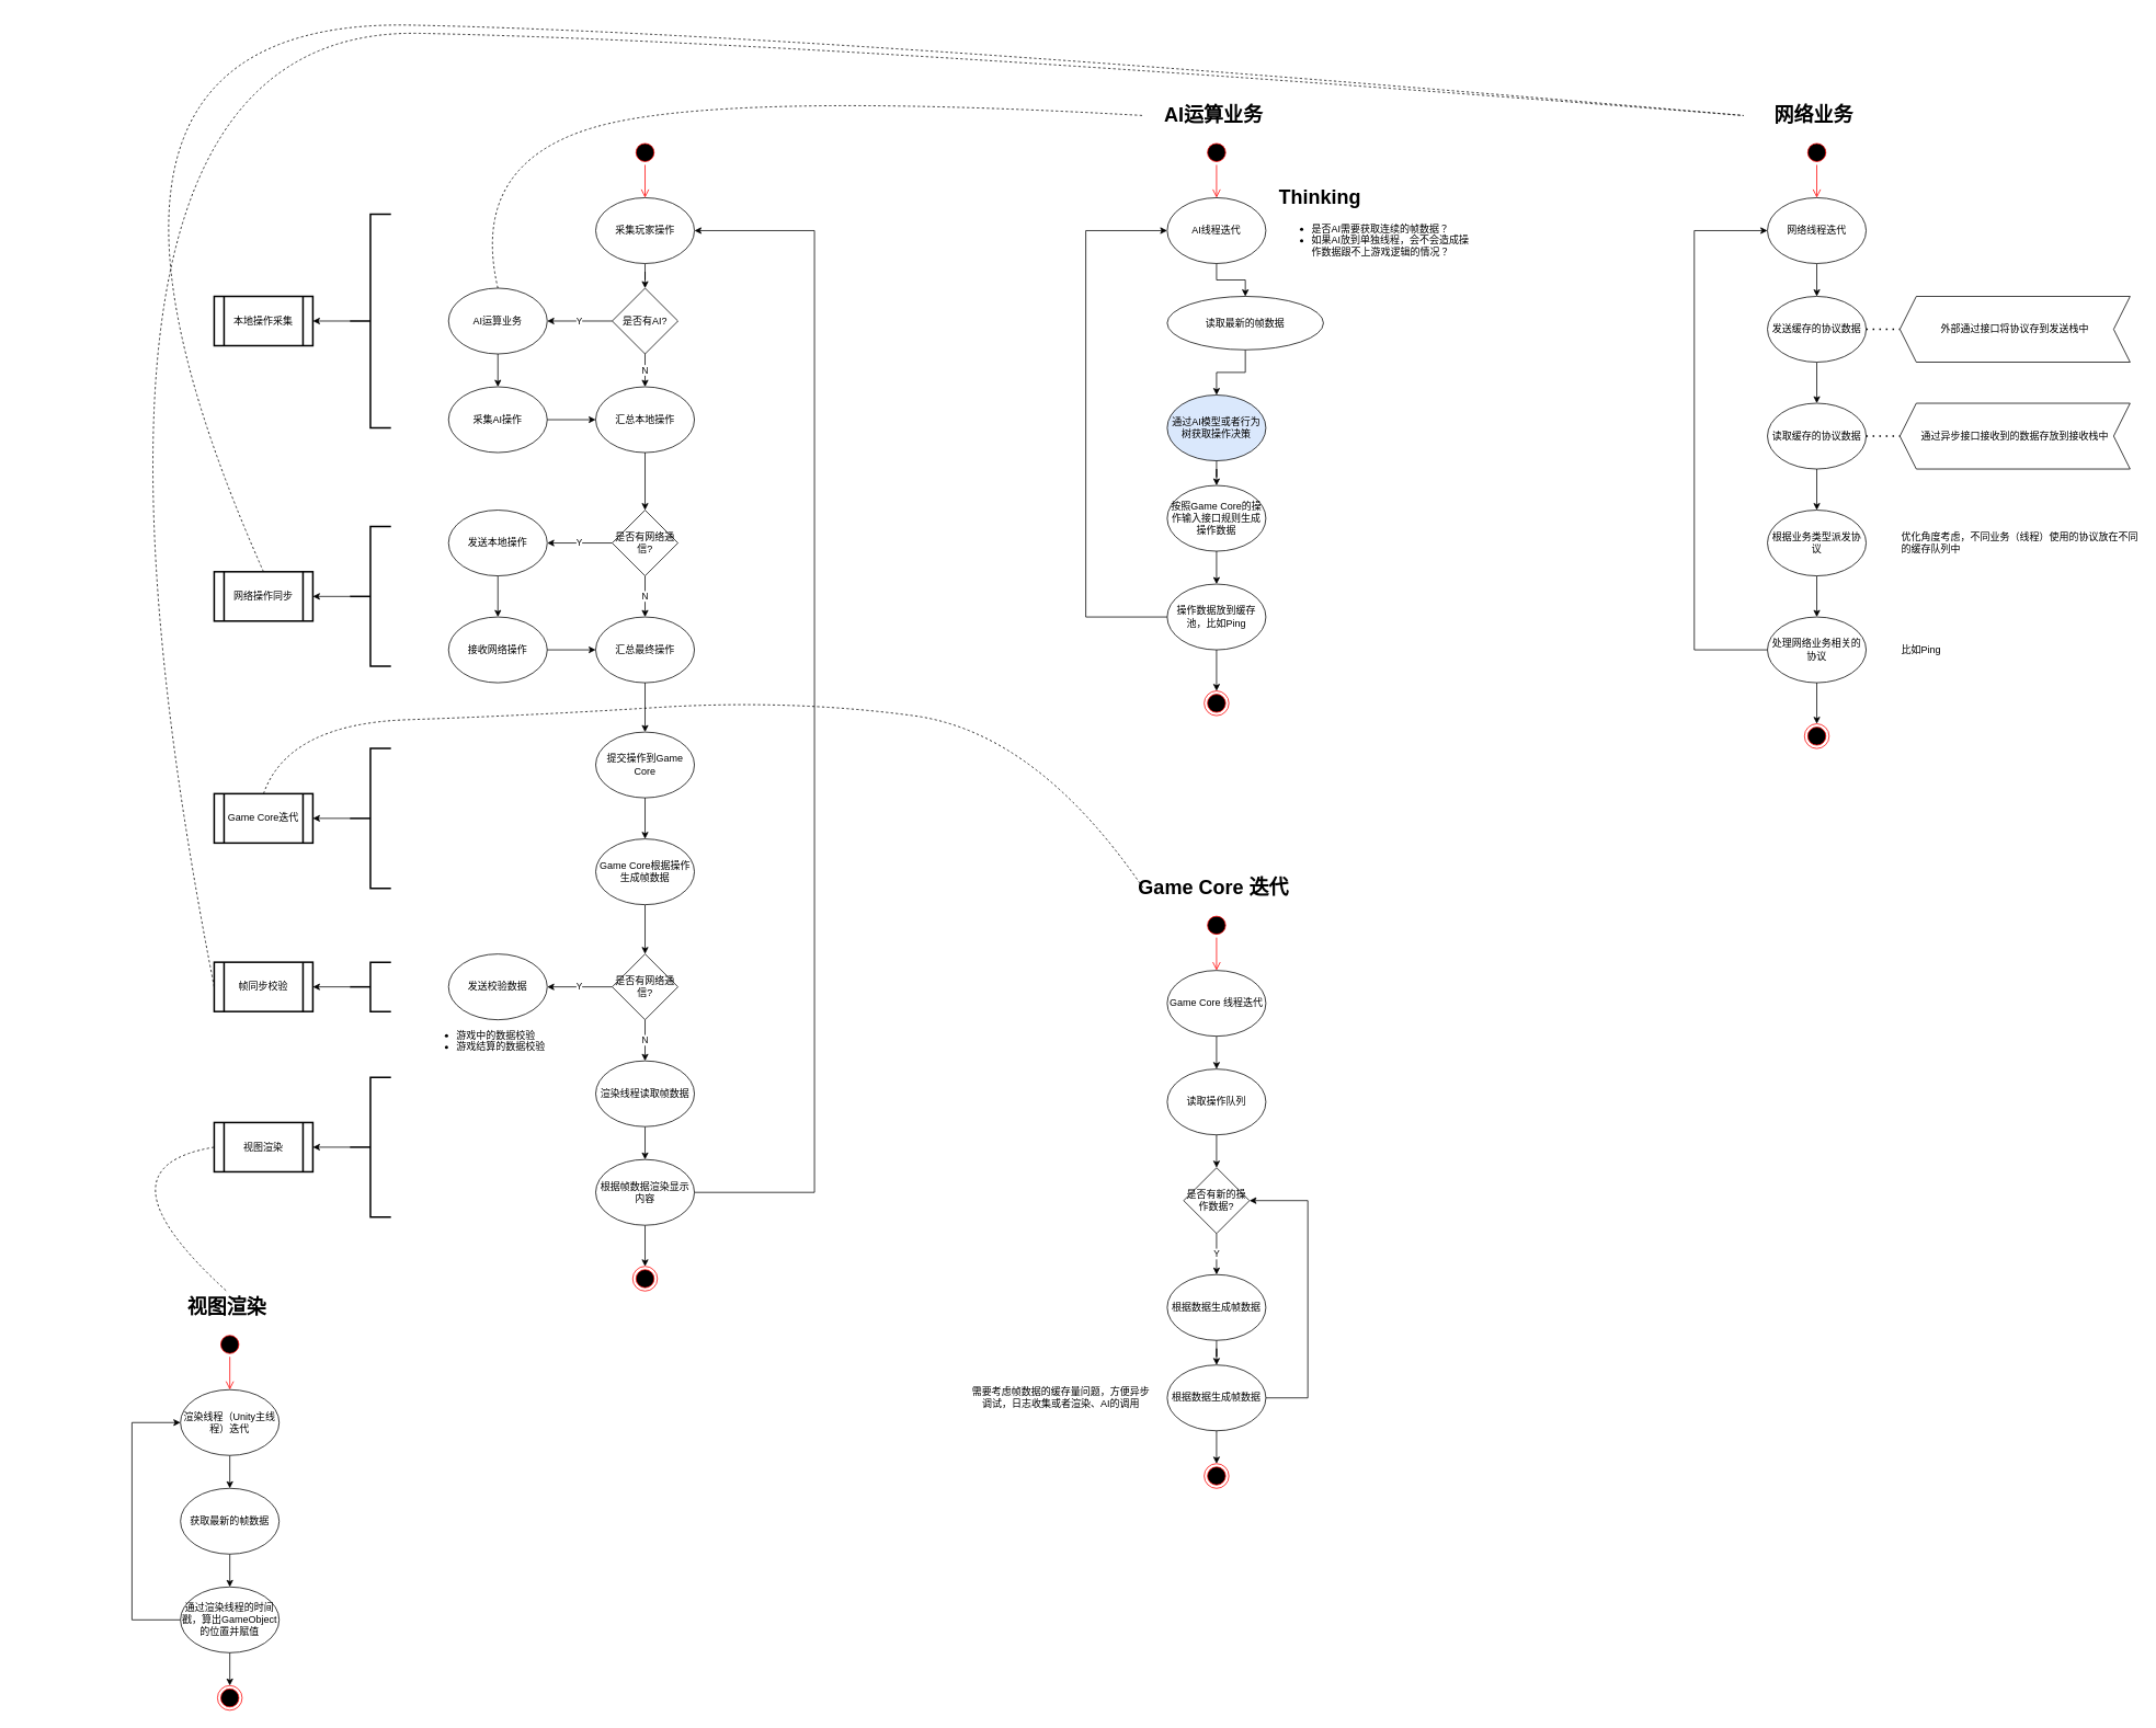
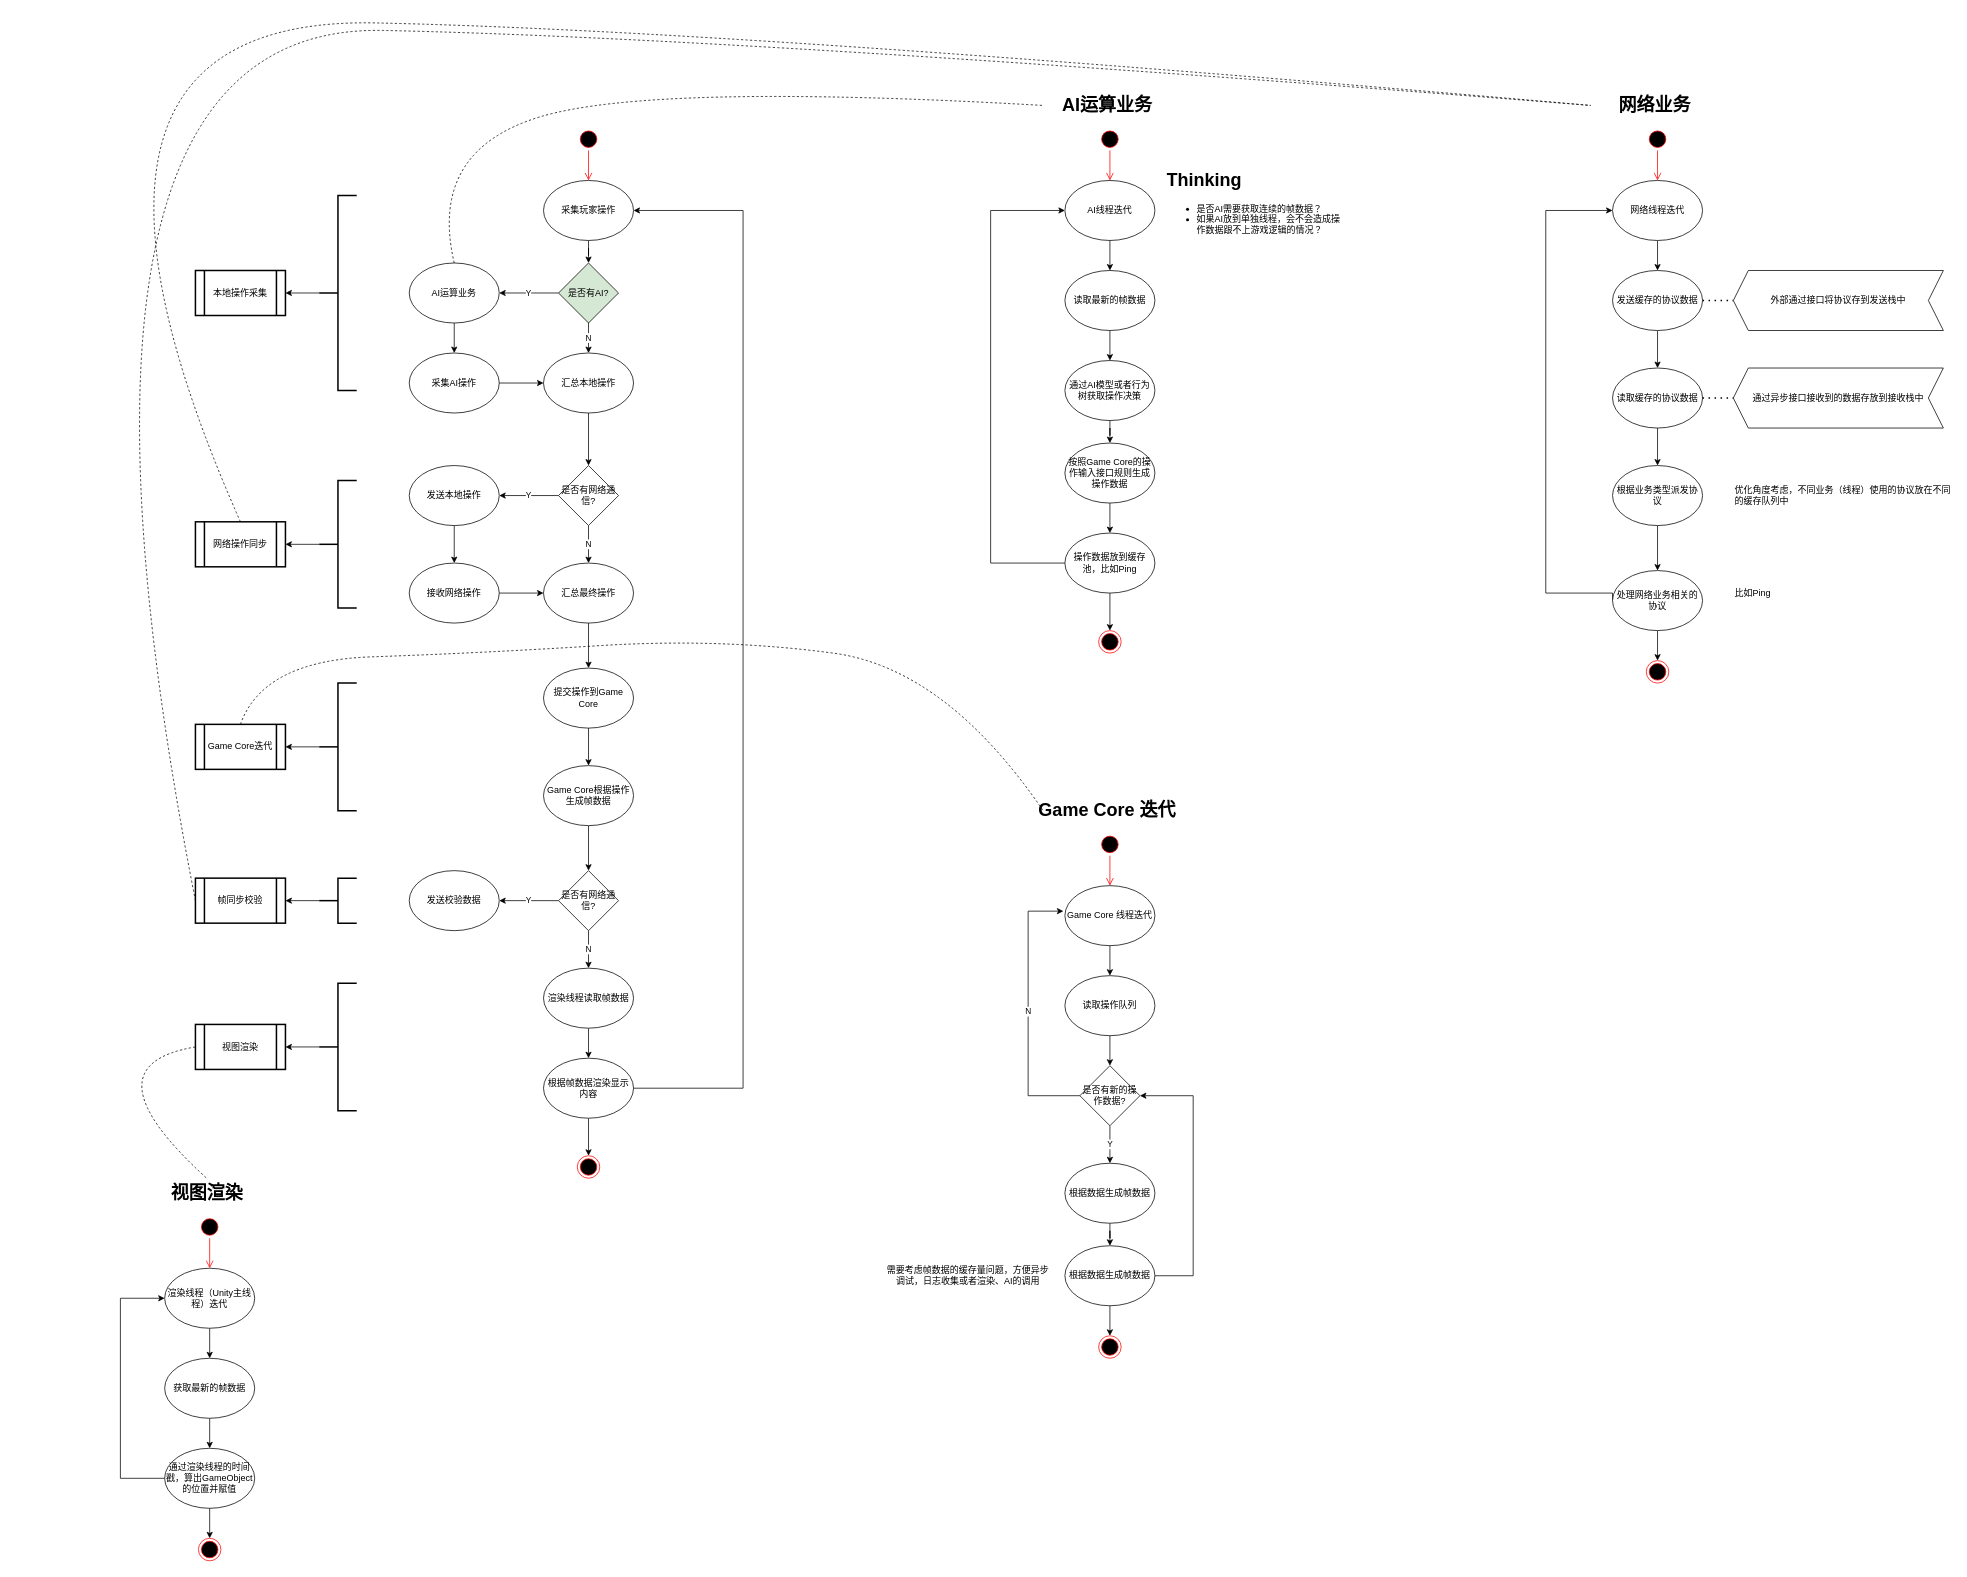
- <mxCell id="11" value="是否有AI?" style="rhombus;whiteSpace=wrap;html=1;" parent="1" vertex="1"><mxGeometry x="744" y="350" width="80" height="80" as="geometry" /></mxCell>
+ <mxCell id="11" value="是否有AI?" style="rhombus;whiteSpace=wrap;html=1;fillColor=#d5e8d4;" parent="1" vertex="1"><mxGeometry x="744" y="350" width="80" height="80" as="geometry" /></mxCell>
- <mxCell id="57" value="读取最新的帧数据" style="ellipse;whiteSpace=wrap;html=1;" parent="1" vertex="1"><mxGeometry x="1419" y="360" width="190" height="65" as="geometry" /></mxCell>
+ <mxCell id="57" value="读取最新的帧数据" style="ellipse;whiteSpace=wrap;html=1;" parent="1" vertex="1"><mxGeometry x="1419" y="360" width="120" height="80" as="geometry" /></mxCell>
- <mxCell id="59" value="通过AI模型或者行为树获取操作决策" style="ellipse;whiteSpace=wrap;html=1;fillColor=#dae8fc;" parent="1" vertex="1"><mxGeometry x="1419" y="480" width="120" height="80" as="geometry" /></mxCell>
+ <mxCell id="59" value="通过AI模型或者行为树获取操作决策" style="ellipse;whiteSpace=wrap;html=1;" parent="1" vertex="1"><mxGeometry x="1419" y="480" width="120" height="80" as="geometry" /></mxCell>
- <mxCell id="90" value="处理网络业务相关的协议" style="ellipse;whiteSpace=wrap;html=1;" parent="1" vertex="1"><mxGeometry x="2149" y="750" width="120" height="80" as="geometry" /></mxCell>
+ <mxCell id="90" value="处理网络业务相关的协议" style="ellipse;whiteSpace=wrap;html=1;" parent="1" vertex="1"><mxGeometry x="2149" y="760" width="120" height="80" as="geometry" /></mxCell>
- <mxCell id="69" value="&lt;ul&gt;&lt;li&gt;游戏中的数据校验&lt;/li&gt;&lt;li&gt;游戏结算的数据校验&lt;/li&gt;&lt;/ul&gt;&lt;p&gt;&lt;/p&gt;" style="text;html=1;strokeColor=none;fillColor=none;spacing=5;spacingTop=-20;whiteSpace=wrap;overflow=hidden;rounded=0;" parent="1" vertex="1"><mxGeometry x="510" y="1250" width="190" height="30" as="geometry" /></mxCell>
+ <mxCell id="103" value="N" style="edgeStyle=orthogonalEdgeStyle;rounded=0;orthogonalLoop=1;jettySize=auto;html=1;exitX=0;exitY=0.5;exitDx=0;exitDy=0;entryX=-0.017;entryY=0.425;entryDx=0;entryDy=0;entryPerimeter=0;" parent="1" source="104" target="100" edge="1"><mxGeometry relative="1" as="geometry"><Array as="points"><mxPoint x="1370" y="1460" /><mxPoint x="1370" y="1214" /></Array></mxGeometry></mxCell>
